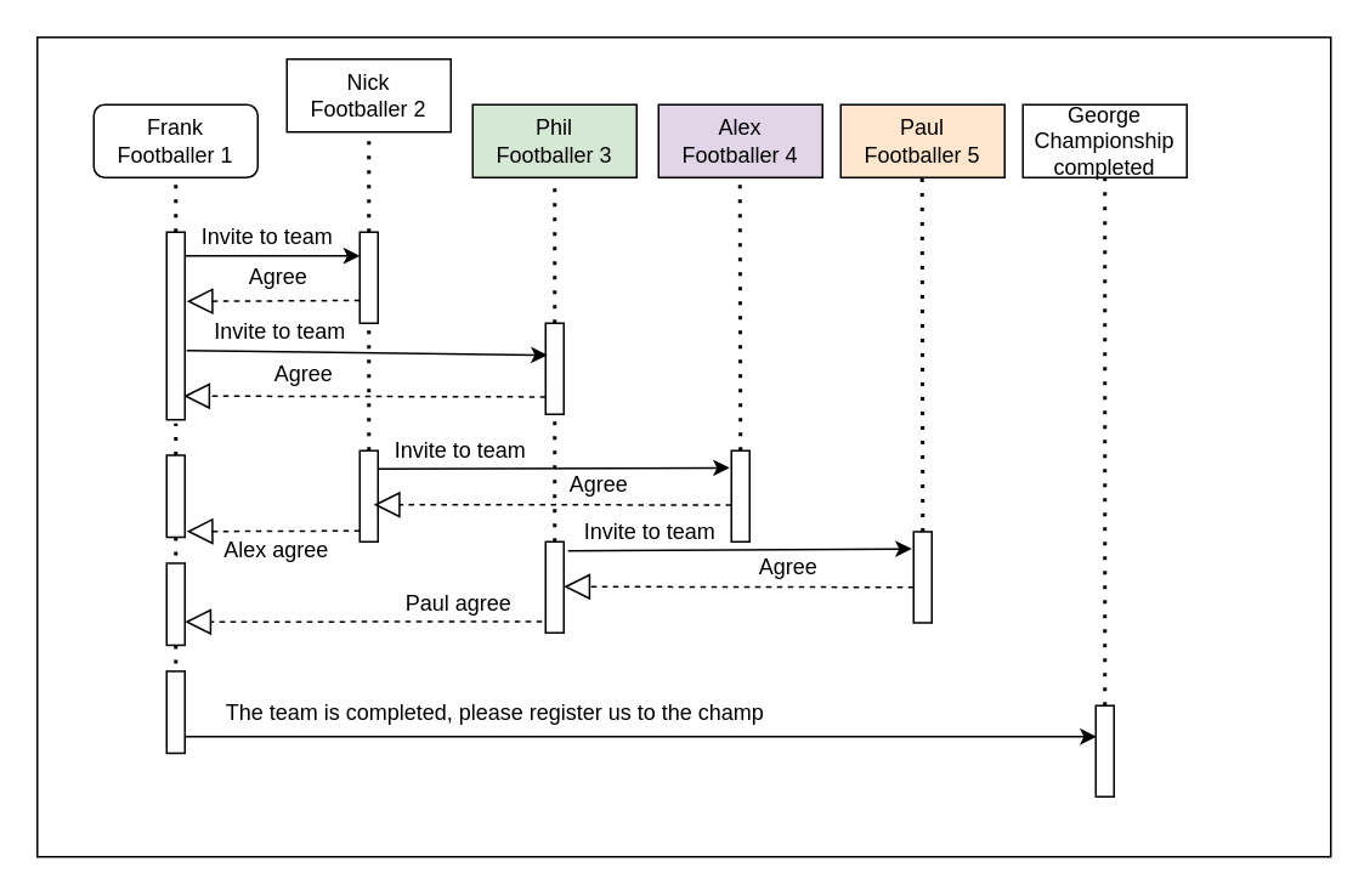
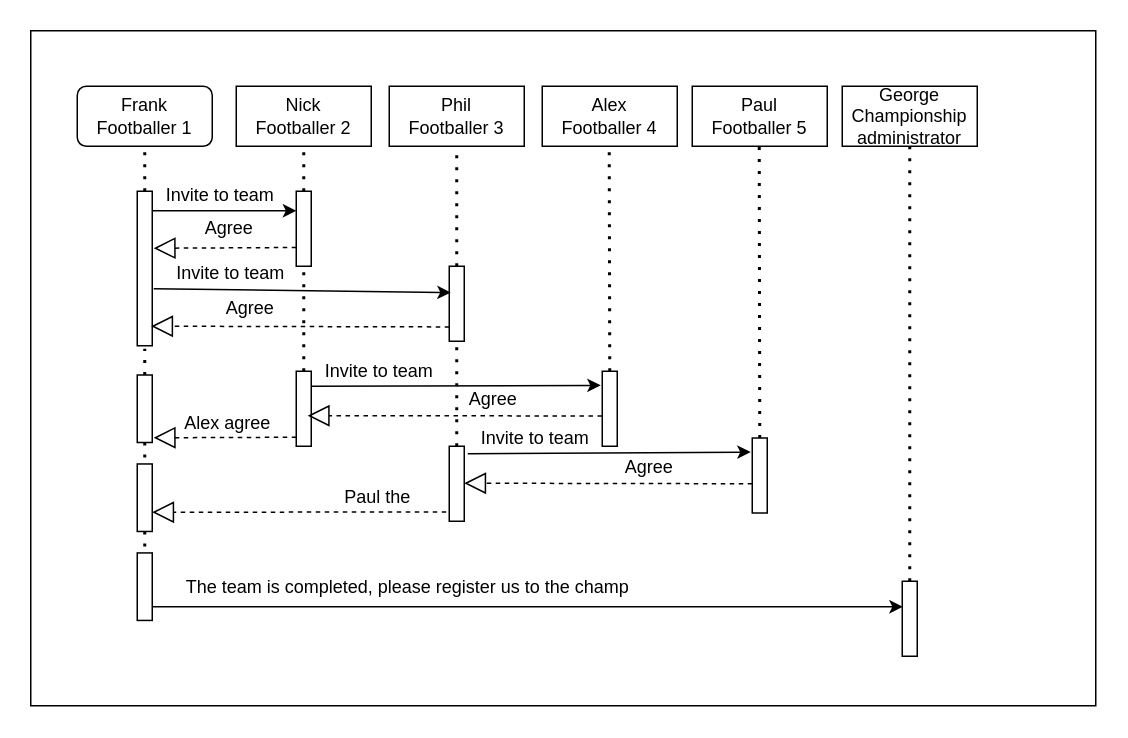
- <mxCell id="6" value="Nick&lt;br&gt;Footballer 2" style="rounded=0;whiteSpace=wrap;html=1;" vertex="1" parent="1"><mxGeometry x="157" y="32" width="90" height="40" as="geometry" /></mxCell>
+ <mxCell id="6" value="Nick&lt;br&gt;Footballer 2" style="rounded=0;whiteSpace=wrap;html=1;" vertex="1" parent="1"><mxGeometry x="157" y="57" width="90" height="40" as="geometry" /></mxCell>
- <mxCell id="7" value="Phil &lt;br&gt;Footballer 3" style="rounded=0;whiteSpace=wrap;html=1;fillColor=#d5e8d4;" vertex="1" parent="1"><mxGeometry x="259" y="57" width="90" height="40" as="geometry" /></mxCell>
+ <mxCell id="7" value="Phil &lt;br&gt;Footballer 3" style="rounded=0;whiteSpace=wrap;html=1;" vertex="1" parent="1"><mxGeometry x="259" y="57" width="90" height="40" as="geometry" /></mxCell>
- <mxCell id="16" value="Alex&lt;br&gt;Footballer 4" style="rounded=0;whiteSpace=wrap;html=1;fillColor=#e1d5e7;" vertex="1" parent="1"><mxGeometry x="361" y="57" width="90" height="40" as="geometry" /></mxCell>
+ <mxCell id="16" value="Alex&lt;br&gt;Footballer 4" style="rounded=0;whiteSpace=wrap;html=1;" vertex="1" parent="1"><mxGeometry x="361" y="57" width="90" height="40" as="geometry" /></mxCell>
- <mxCell id="35" value="Paul&lt;br&gt;Footballer 5" style="rounded=0;whiteSpace=wrap;html=1;fillColor=#ffe6cc;" vertex="1" parent="1"><mxGeometry x="461" y="57" width="90" height="40" as="geometry" /></mxCell>
+ <mxCell id="35" value="Paul&lt;br&gt;Footballer 5" style="rounded=0;whiteSpace=wrap;html=1;" vertex="1" parent="1"><mxGeometry x="461" y="57" width="90" height="40" as="geometry" /></mxCell>
- <mxCell id="46" value="&lt;div&gt;George&lt;/div&gt;&lt;div&gt;Championship completed&lt;/div&gt;" style="rounded=0;whiteSpace=wrap;html=1;" vertex="1" parent="1"><mxGeometry x="561" y="57" width="90" height="40" as="geometry" /></mxCell>
+ <mxCell id="46" value="&lt;div&gt;George&lt;/div&gt;&lt;div&gt;Championship administrator&lt;/div&gt;" style="rounded=0;whiteSpace=wrap;html=1;" vertex="1" parent="1"><mxGeometry x="561" y="57" width="90" height="40" as="geometry" /></mxCell>
- <mxCell id="31" value="Alex agree" style="text;html=1;align=center;verticalAlign=middle;resizable=0;points=[];autosize=1;strokeColor=none;" vertex="1" parent="1"><mxGeometry x="116" y="291.5" width="70" height="20" as="geometry" /></mxCell>
+ <mxCell id="31" value="Alex agree" style="text;html=1;align=center;verticalAlign=middle;resizable=0;points=[];autosize=1;strokeColor=none;" vertex="1" parent="1"><mxGeometry x="116" y="271.5" width="70" height="20" as="geometry" /></mxCell>
- <mxCell id="43" value="Paul agree" style="text;html=1;align=center;verticalAlign=middle;resizable=0;points=[];autosize=1;strokeColor=none;" vertex="1" parent="1"><mxGeometry x="216" y="321.31" width="70" height="20" as="geometry" /></mxCell>
+ <mxCell id="43" value="Paul the" style="text;html=1;align=center;verticalAlign=middle;resizable=0;points=[];autosize=1;strokeColor=none;" vertex="1" parent="1"><mxGeometry x="216" y="321.31" width="70" height="20" as="geometry" /></mxCell>
